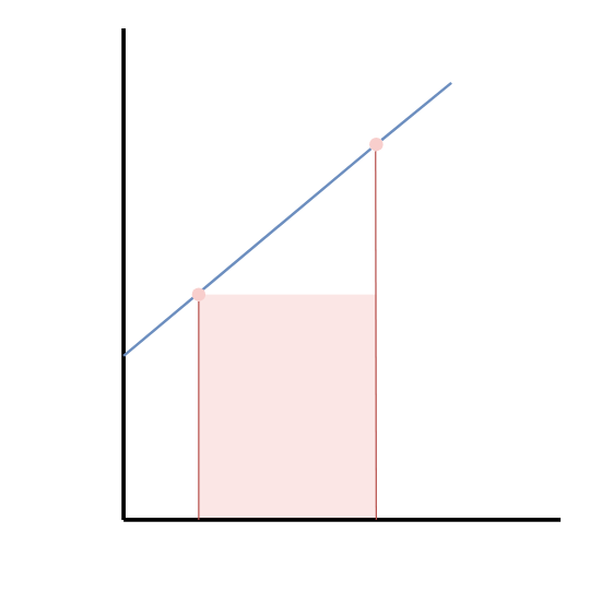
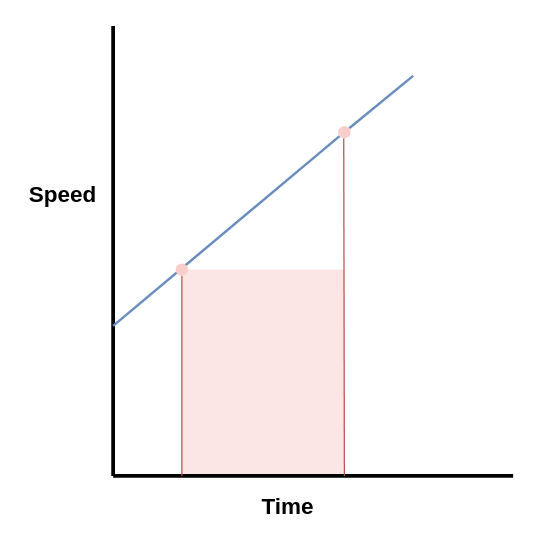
+ <mxCell id="5" value="&lt;b&gt;&lt;font style=&quot;font-size: 18px;&quot;&gt;Speed&lt;/font&gt;&lt;/b&gt;" style="text;html=1;align=center;verticalAlign=middle;whiteSpace=wrap;rounded=0;" vertex="1" parent="1"><mxGeometry x="20" y="140" width="60" height="30" as="geometry" /></mxCell>
+ <mxCell id="6" value="&lt;b&gt;&lt;font style=&quot;font-size: 18px;&quot;&gt;Time&lt;/font&gt;&lt;/b&gt;" style="text;html=1;align=center;verticalAlign=middle;whiteSpace=wrap;rounded=0;" vertex="1" parent="1"><mxGeometry x="200" y="390" width="60" height="30" as="geometry" /></mxCell>
